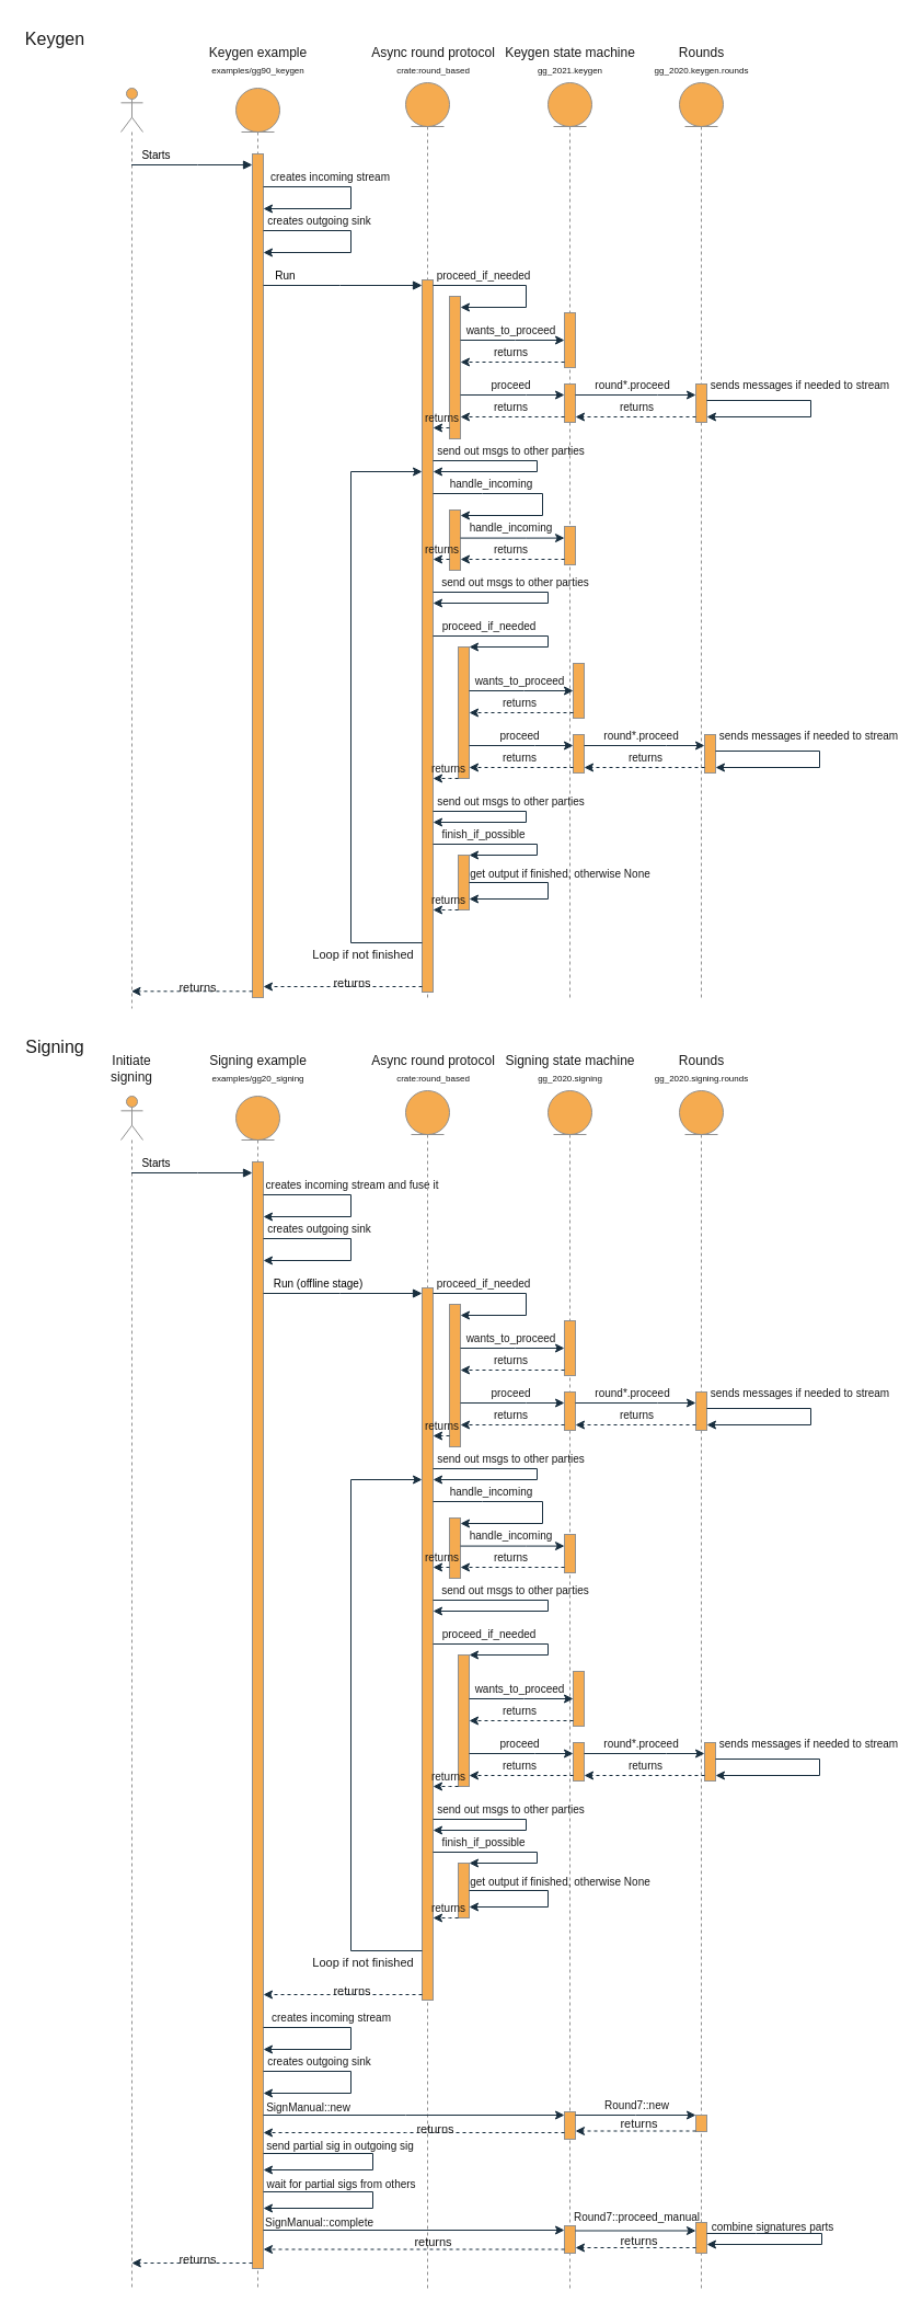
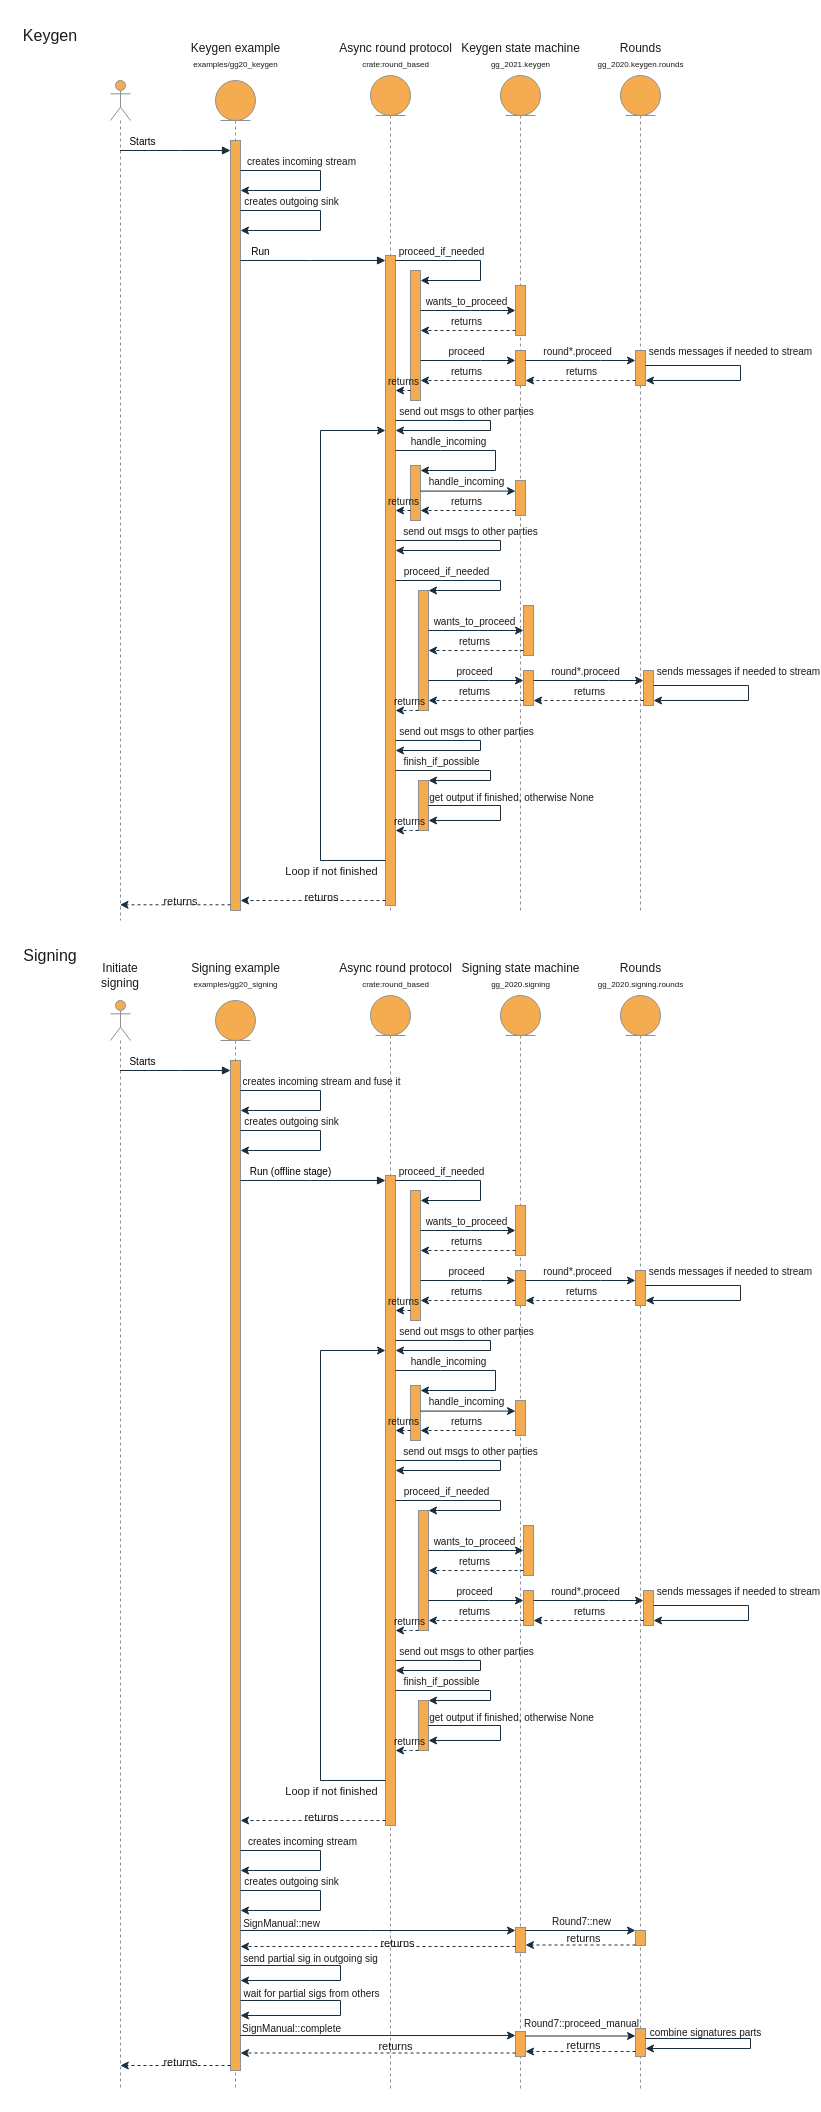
- <mxCell id="3" value="Keygen example&lt;br&gt;&lt;font style=&quot;font-size: 8px;&quot;&gt;examples/gg90_keygen&lt;/font&gt;" style="text;html=1;align=center;verticalAlign=middle;resizable=0;points=[];autosize=1;strokeColor=none;fillColor=none;labelBackgroundColor=none;fontColor=#1A1A1A;" vertex="1" parent="1"><mxGeometry x="180" y="35" width="110" height="40" as="geometry" /></mxCell>
+ <mxCell id="3" value="Keygen example&lt;br&gt;&lt;font style=&quot;font-size: 8px;&quot;&gt;examples/gg20_keygen&lt;/font&gt;" style="text;html=1;align=center;verticalAlign=middle;resizable=0;points=[];autosize=1;strokeColor=none;fillColor=none;labelBackgroundColor=none;fontColor=#1A1A1A;" vertex="1" parent="1"><mxGeometry x="180" y="35" width="110" height="40" as="geometry" /></mxCell>
